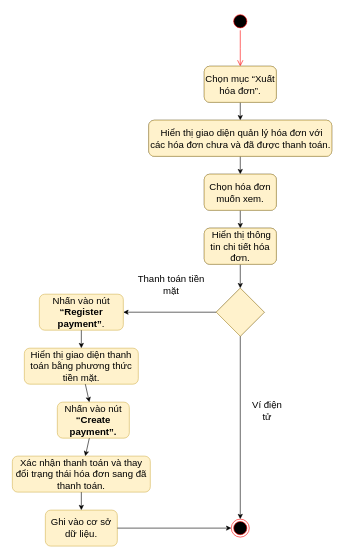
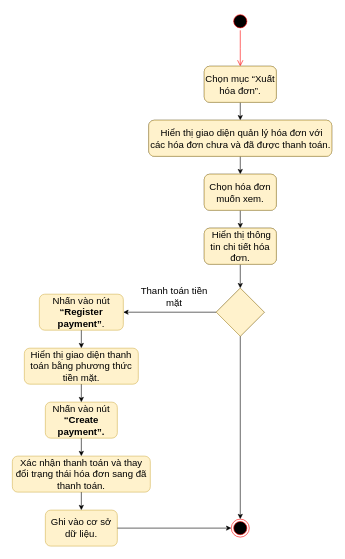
- <mxCell id="17" value="Thanh toán tiền mặt" style="text;html=1;strokeColor=none;fillColor=none;align=center;verticalAlign=middle;whiteSpace=wrap;rounded=0;fontSize=16;" vertex="1" parent="1"><mxGeometry x="220" y="460" width="130" height="30" as="geometry" /></mxCell>
+ <mxCell id="17" value="Thanh toán tiền mặt" style="text;html=1;strokeColor=none;fillColor=none;align=center;verticalAlign=middle;whiteSpace=wrap;rounded=0;fontSize=16;" vertex="1" parent="1"><mxGeometry x="225" y="480" width="130" height="30" as="geometry" /></mxCell>
- <mxCell id="18" value="Ví điện tử" style="text;html=1;strokeColor=none;fillColor=none;align=center;verticalAlign=middle;whiteSpace=wrap;rounded=0;fontSize=16;" vertex="1" parent="1"><mxGeometry x="415" y="670" width="60" height="30" as="geometry" /></mxCell>
- <mxCell id="20" value="&lt;span id=&quot;docs-internal-guid-7dc5a85f-7fff-6788-427d-58af0dc36bc6&quot; style=&quot;font-size: 16px;&quot;&gt;&lt;span style=&quot;font-size: 16px; font-family: Calibri, sans-serif; background-color: transparent; font-variant-numeric: normal; font-variant-east-asian: normal; vertical-align: baseline;&quot;&gt;Nhấn vào nút &lt;/span&gt;&lt;span style=&quot;font-size: 16px; font-family: Calibri, sans-serif; background-color: transparent; font-weight: 700; font-variant-numeric: normal; font-variant-east-asian: normal; vertical-align: baseline;&quot;&gt;“Create payment”.&lt;/span&gt;&lt;/span&gt;" style="rounded=1;whiteSpace=wrap;html=1;fillColor=#fff2cc;strokeColor=#d6b656;fontSize=16;" vertex="1" parent="1"><mxGeometry x="95" y="670" width="120" height="60" as="geometry" /></mxCell>
+ <mxCell id="20" value="&lt;span id=&quot;docs-internal-guid-7dc5a85f-7fff-6788-427d-58af0dc36bc6&quot; style=&quot;font-size: 16px;&quot;&gt;&lt;span style=&quot;font-size: 16px; font-family: Calibri, sans-serif; background-color: transparent; font-variant-numeric: normal; font-variant-east-asian: normal; vertical-align: baseline;&quot;&gt;Nhấn vào nút &lt;/span&gt;&lt;span style=&quot;font-size: 16px; font-family: Calibri, sans-serif; background-color: transparent; font-weight: 700; font-variant-numeric: normal; font-variant-east-asian: normal; vertical-align: baseline;&quot;&gt;“Create payment”.&lt;/span&gt;&lt;/span&gt;" style="rounded=1;whiteSpace=wrap;html=1;fillColor=#fff2cc;strokeColor=#d6b656;fontSize=16;" vertex="1" parent="1"><mxGeometry x="75" y="670" width="120" height="60" as="geometry" /></mxCell>
